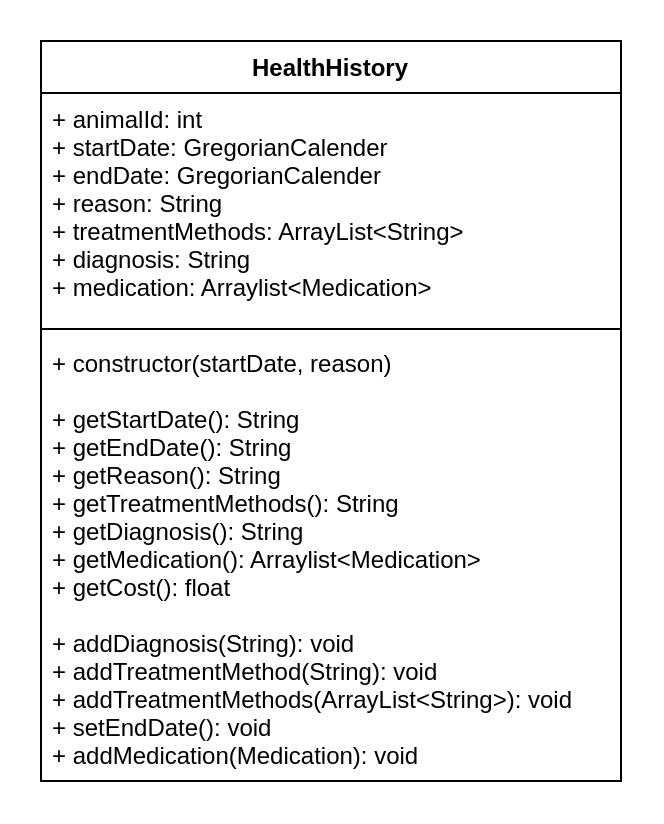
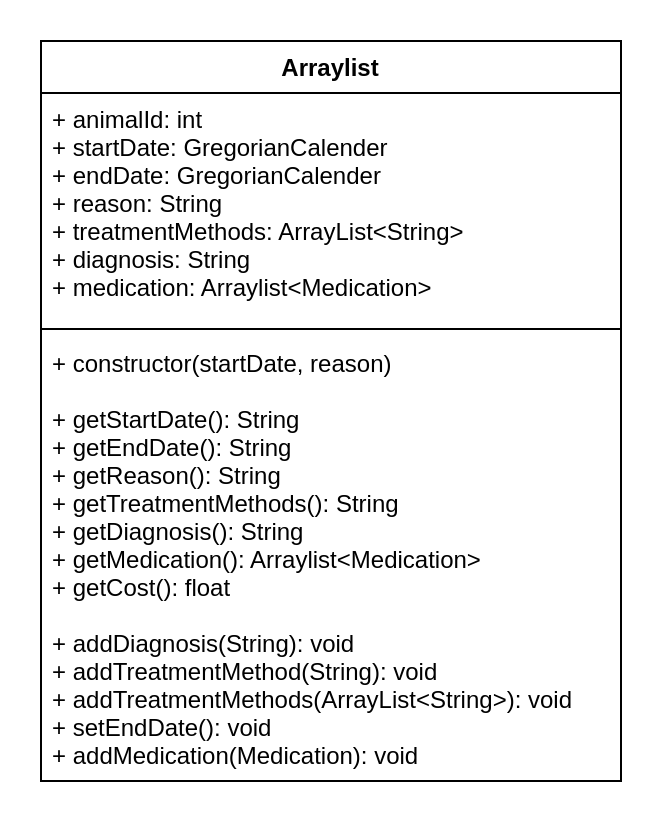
- <mxCell id="2" value="HealthHistory" style="swimlane;fontStyle=1;align=center;verticalAlign=top;childLayout=stackLayout;horizontal=1;startSize=26;horizontalStack=0;resizeParent=1;resizeParentMax=0;resizeLast=0;collapsible=1;marginBottom=0;" parent="1" vertex="1"><mxGeometry x="20" y="20" width="290" height="370" as="geometry"><mxRectangle x="470" y="210" width="110" height="26" as="alternateBounds" /></mxGeometry></mxCell>
+ <mxCell id="2" value="Arraylist" style="swimlane;fontStyle=1;align=center;verticalAlign=top;childLayout=stackLayout;horizontal=1;startSize=26;horizontalStack=0;resizeParent=1;resizeParentMax=0;resizeLast=0;collapsible=1;marginBottom=0;" parent="1" vertex="1"><mxGeometry x="20" y="20" width="290" height="370" as="geometry"><mxRectangle x="470" y="210" width="110" height="26" as="alternateBounds" /></mxGeometry></mxCell>
